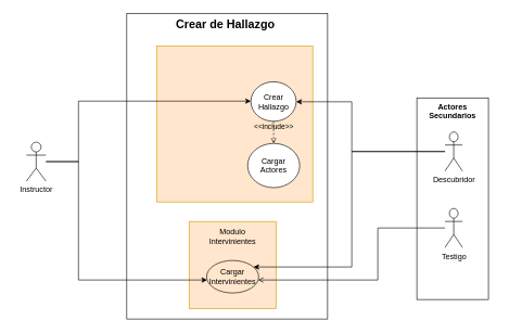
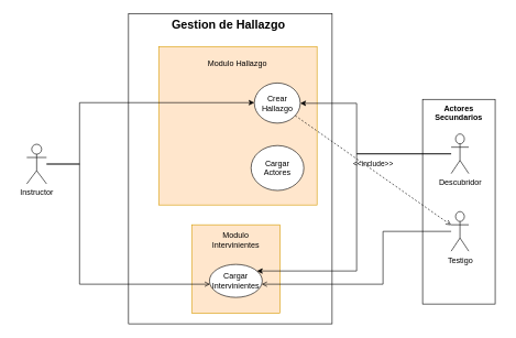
- <mxCell id="2" value="&lt;font style=&quot;font-size: 18px&quot;&gt;Crear de Hallazgo&amp;nbsp;&lt;/font&gt;" style="shape=rect;html=1;verticalAlign=top;fontStyle=1;whiteSpace=wrap;align=center;fontSize=11;" parent="1" vertex="1"><mxGeometry x="194.28" y="20" width="308.59" height="470" as="geometry" /></mxCell>
+ <mxCell id="2" value="&lt;font style=&quot;font-size: 18px&quot;&gt;Gestion de Hallazgo&amp;nbsp;&lt;/font&gt;" style="shape=rect;html=1;verticalAlign=top;fontStyle=1;whiteSpace=wrap;align=center;fontSize=11;" parent="1" vertex="1"><mxGeometry x="194.28" y="20" width="308.59" height="470" as="geometry" /></mxCell>
+ <mxCell id="11" value="Modulo Hallazgo" style="text;html=1;strokeColor=none;fillColor=none;align=center;verticalAlign=middle;whiteSpace=wrap;rounded=0;" parent="9" vertex="1"><mxGeometry x="35.282" y="10.004" width="169.432" height="32.577" as="geometry" /></mxCell>
- <mxCell id="14" value="&amp;lt;&amp;lt;include&amp;gt;&amp;gt;" style="html=1;verticalAlign=bottom;labelBackgroundColor=none;endArrow=open;endFill=0;dashed=1;rounded=0;" edge="1" parent="9" source="12" target="13"><mxGeometry width="160" relative="1" as="geometry"><mxPoint x="50" y="140.0" as="sourcePoint" /><mxPoint x="210" y="140.0" as="targetPoint" /></mxGeometry></mxCell>
+ <mxCell id="14" value="&amp;lt;&amp;lt;include&amp;gt;&amp;gt;" style="html=1;verticalAlign=bottom;labelBackgroundColor=none;endArrow=open;endFill=0;dashed=1;rounded=0;" edge="1" parent="9" source="12" target="6"><mxGeometry width="160" relative="1" as="geometry"><mxPoint x="50" y="140.0" as="sourcePoint" /><mxPoint x="210" y="140.0" as="targetPoint" /></mxGeometry></mxCell>
- <mxCell id="20" value="Cargar Intervinientes" style="ellipse;whiteSpace=wrap;html=1;fillColor=#ffe6cc;" parent="17" vertex="1"><mxGeometry x="26.96" y="60" width="80" height="50" as="geometry" /></mxCell>
+ <mxCell id="20" value="Cargar Intervinientes" style="ellipse;whiteSpace=wrap;html=1;" parent="17" vertex="1"><mxGeometry x="26.96" y="60" width="80" height="50" as="geometry" /></mxCell>
- <mxCell id="21" style="edgeStyle=orthogonalEdgeStyle;rounded=0;orthogonalLoop=1;jettySize=auto;html=1;" parent="1" source="16" target="20" edge="1"><mxGeometry relative="1" as="geometry"><Array as="points"><mxPoint x="120" y="248" /><mxPoint x="120" y="430" /></Array></mxGeometry></mxCell>
+ <mxCell id="21" style="edgeStyle=orthogonalEdgeStyle;rounded=0;orthogonalLoop=1;jettySize=auto;html=1;endArrow=open;" parent="1" source="16" target="20" edge="1"><mxGeometry relative="1" as="geometry"><Array as="points"><mxPoint x="120" y="248" /><mxPoint x="120" y="430" /></Array></mxGeometry></mxCell>
